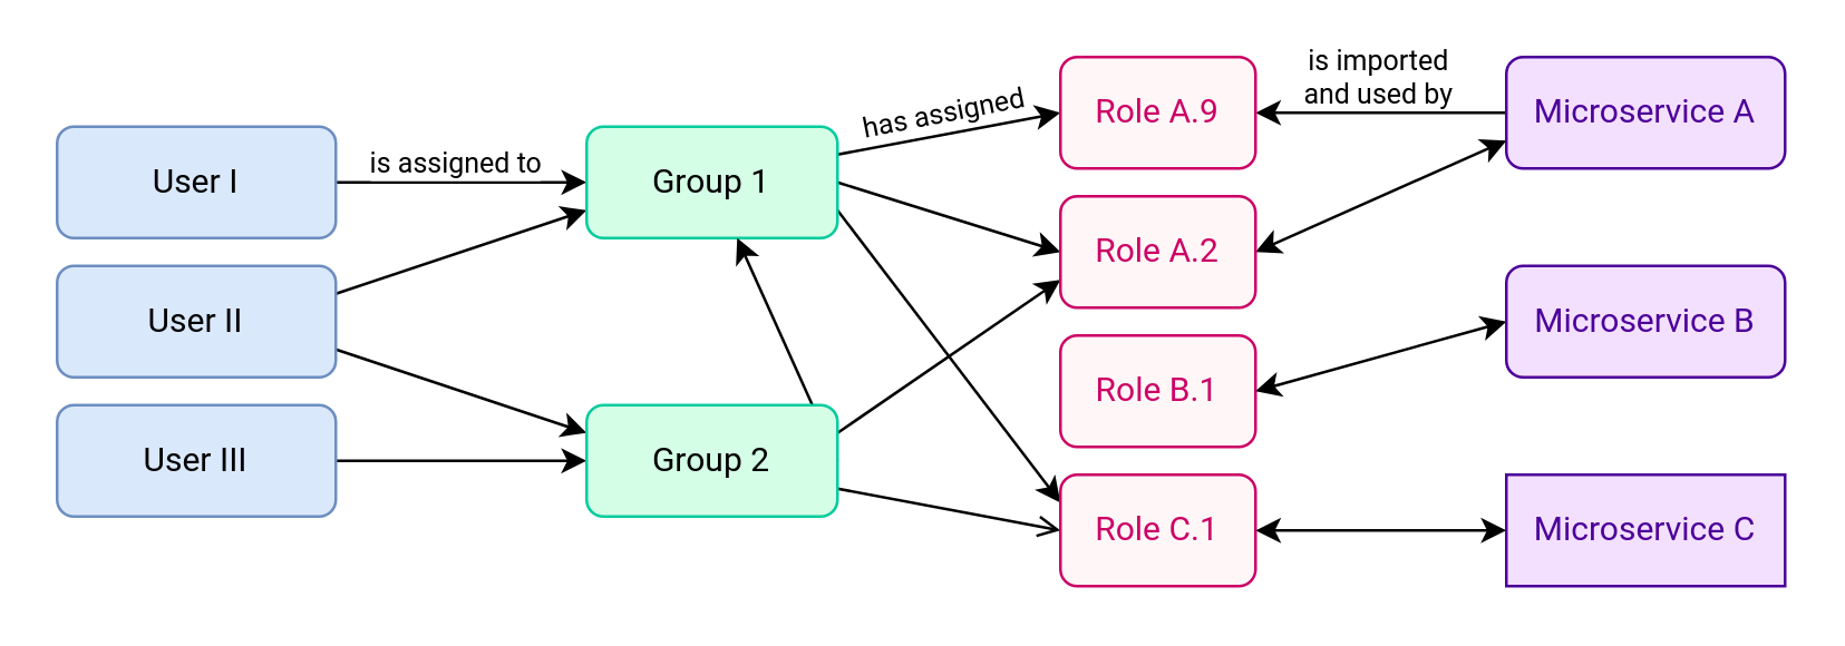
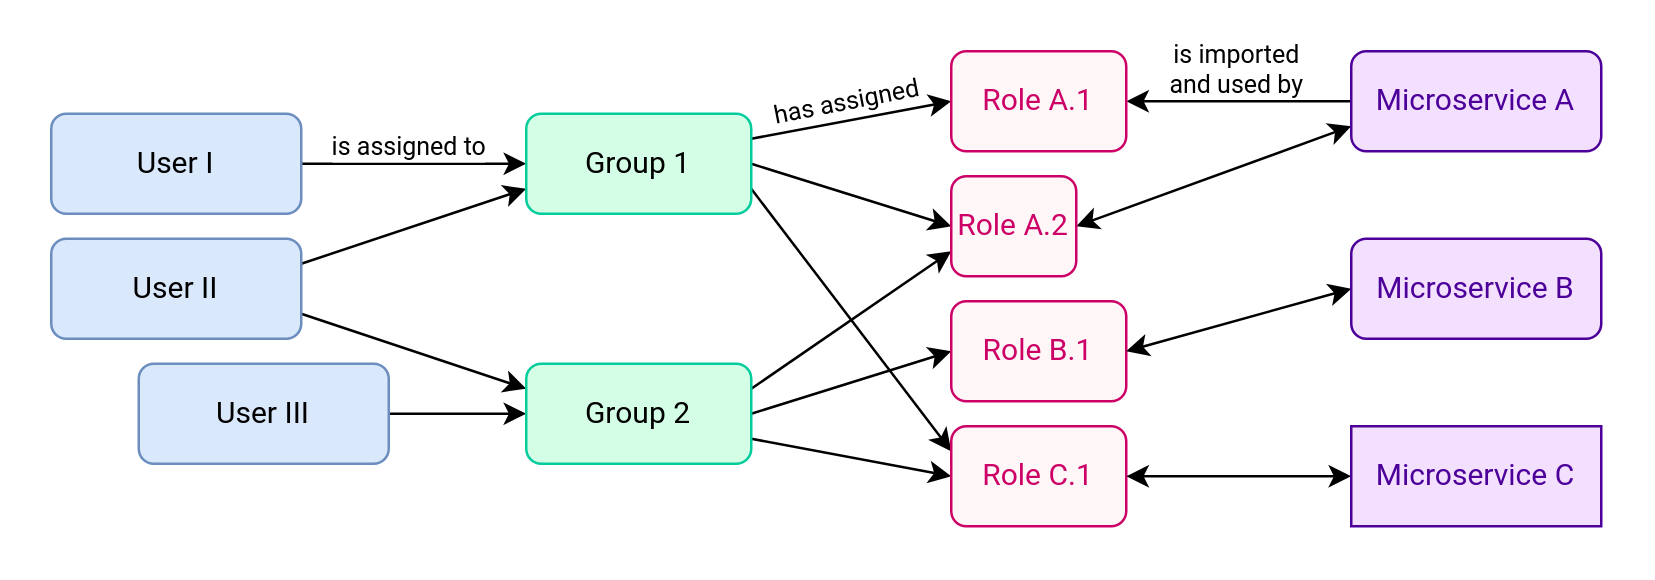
- <mxCell id="23" value="Role A.9" style="rounded=1;whiteSpace=wrap;html=1;strokeColor=#CC0066;fontColor=#CC0066;fillColor=#FFF7F7;fontFamily=Roboto;fontSource=https%3A%2F%2Ffonts.googleapis.com%2Fcss%3Ffamily%3DRoboto;" parent="1" vertex="1"><mxGeometry x="380" y="20" width="70" height="40" as="geometry" /></mxCell>
+ <mxCell id="23" value="Role A.1" style="rounded=1;whiteSpace=wrap;html=1;strokeColor=#CC0066;fontColor=#CC0066;fillColor=#FFF7F7;fontFamily=Roboto;fontSource=https%3A%2F%2Ffonts.googleapis.com%2Fcss%3Ffamily%3DRoboto;" parent="1" vertex="1"><mxGeometry x="380" y="20" width="70" height="40" as="geometry" /></mxCell>
- <mxCell id="30" value="Role A.2" style="rounded=1;whiteSpace=wrap;html=1;strokeColor=#CC0066;fontColor=#CC0066;fillColor=#FFF7F7;fontFamily=Roboto;fontSource=https%3A%2F%2Ffonts.googleapis.com%2Fcss%3Ffamily%3DRoboto;" parent="1" vertex="1"><mxGeometry x="380" y="70" width="70" height="40" as="geometry" /></mxCell>
+ <mxCell id="30" value="Role A.2" style="rounded=1;whiteSpace=wrap;html=1;strokeColor=#CC0066;fontColor=#CC0066;fillColor=#FFF7F7;fontFamily=Roboto;fontSource=https%3A%2F%2Ffonts.googleapis.com%2Fcss%3Ffamily%3DRoboto;" parent="1" vertex="1"><mxGeometry x="380" y="70" width="50" height="40" as="geometry" /></mxCell>
- <mxCell id="16" style="edgeStyle=none;rounded=0;orthogonalLoop=1;jettySize=auto;html=1;exitX=1;exitY=0.5;exitDx=0;exitDy=0;fontFamily=Roboto;fontSource=https%3A%2F%2Ffonts.googleapis.com%2Fcss%3Ffamily%3DRoboto;fontSize=8;fontColor=#CC0066;" parent="1" source="18" target="14" edge="1"><mxGeometry relative="1" as="geometry" /></mxCell>
+ <mxCell id="16" style="edgeStyle=none;rounded=0;orthogonalLoop=1;jettySize=auto;html=1;exitX=1;exitY=0.5;exitDx=0;exitDy=0;entryX=0;entryY=0.5;entryDx=0;entryDy=0;fontFamily=Roboto;fontSource=https%3A%2F%2Ffonts.googleapis.com%2Fcss%3Ffamily%3DRoboto;fontSize=8;fontColor=#CC0066;" parent="1" source="18" target="20" edge="1"><mxGeometry relative="1" as="geometry" /></mxCell>
- <mxCell id="9" value="User III" style="rounded=1;whiteSpace=wrap;html=1;fontFamily=Roboto;fontSource=https%3A%2F%2Ffonts.googleapis.com%2Fcss%3Ffamily%3DRoboto;fillColor=#dae8fc;strokeColor=#6c8ebf;" parent="1" vertex="1"><mxGeometry y="145" width="100" height="40" as="geometry" x="20" /></mxCell>
+ <mxCell id="9" value="User III" style="rounded=1;whiteSpace=wrap;html=1;fontFamily=Roboto;fontSource=https%3A%2F%2Ffonts.googleapis.com%2Fcss%3Ffamily%3DRoboto;fillColor=#dae8fc;strokeColor=#6c8ebf;" parent="1" vertex="1"><mxGeometry x="55" y="145" width="100" height="40" as="geometry" /></mxCell>
- <mxCell id="17" style="edgeStyle=none;rounded=0;orthogonalLoop=1;jettySize=auto;html=1;exitX=1;exitY=0.75;exitDx=0;exitDy=0;entryX=0;entryY=0.5;entryDx=0;entryDy=0;fontFamily=Roboto;fontSource=https%3A%2F%2Ffonts.googleapis.com%2Fcss%3Ffamily%3DRoboto;fontSize=8;fontColor=#CC0066;endArrow=open;" parent="1" source="18" target="19" edge="1"><mxGeometry relative="1" as="geometry" /></mxCell>
+ <mxCell id="17" style="edgeStyle=none;rounded=0;orthogonalLoop=1;jettySize=auto;html=1;exitX=1;exitY=0.75;exitDx=0;exitDy=0;entryX=0;entryY=0.5;entryDx=0;entryDy=0;fontFamily=Roboto;fontSource=https%3A%2F%2Ffonts.googleapis.com%2Fcss%3Ffamily%3DRoboto;fontSize=8;fontColor=#CC0066;" parent="1" source="18" target="19" edge="1"><mxGeometry relative="1" as="geometry" /></mxCell>
